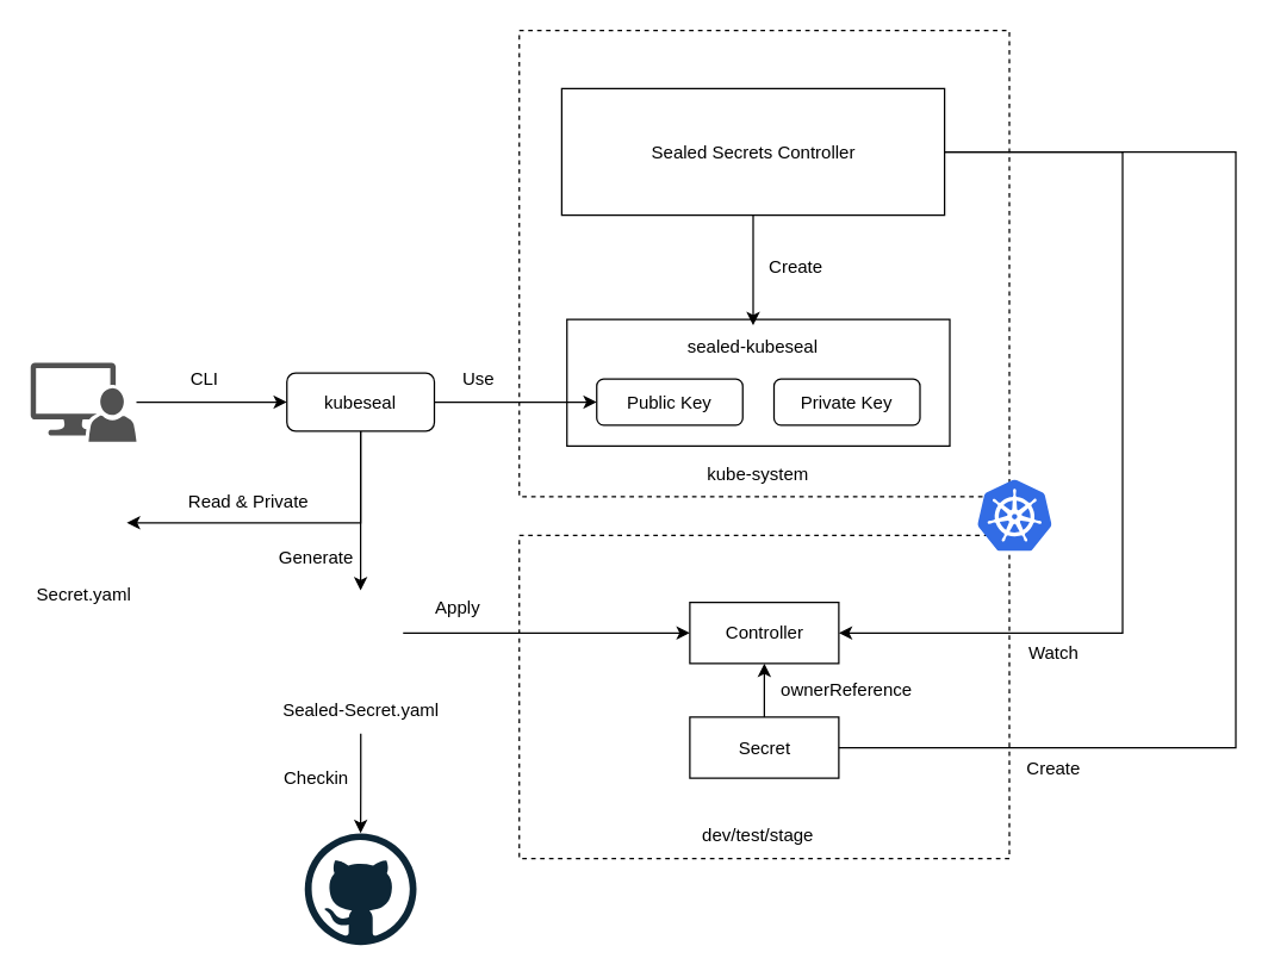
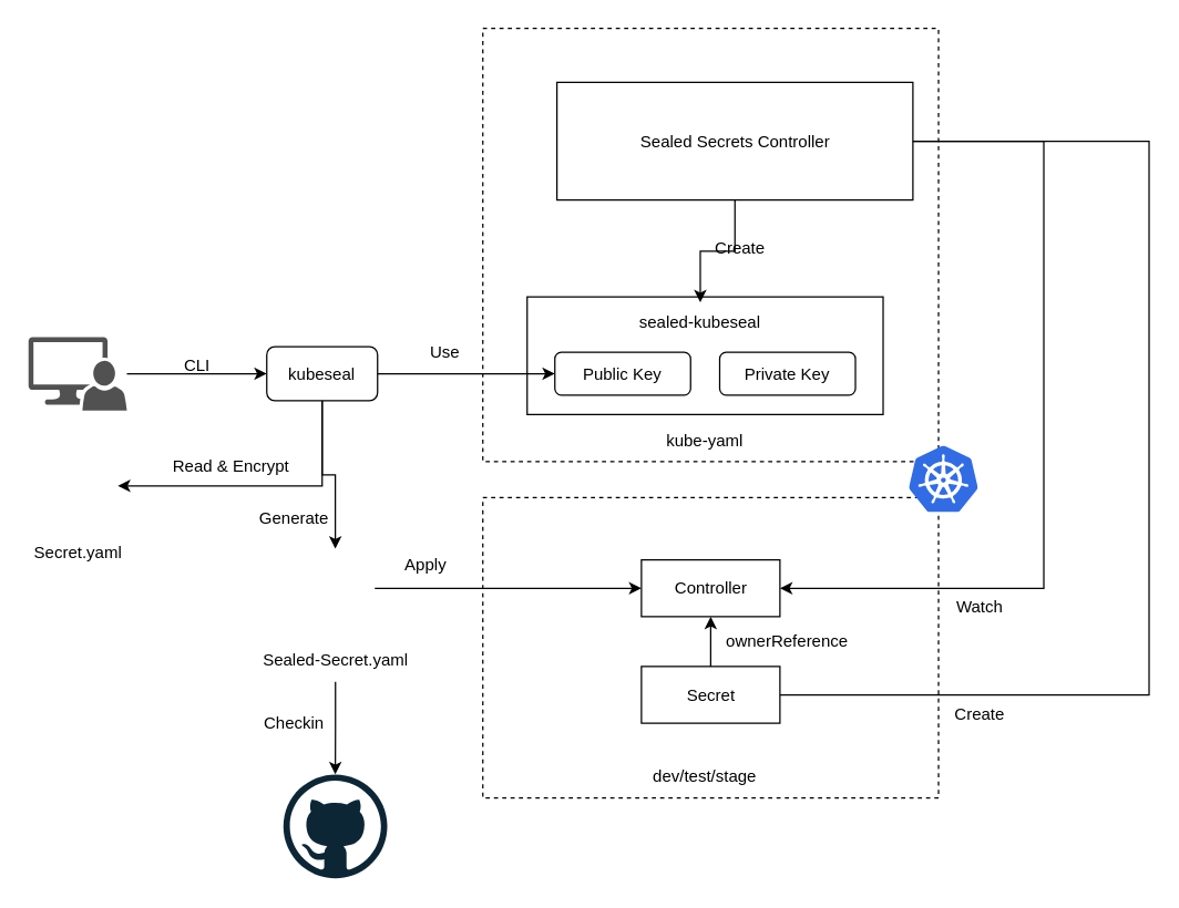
- <mxCell id="13" value="Sealed Secrets Controller" style="rounded=0;whiteSpace=wrap;html=1;fillColor=none;" parent="1" vertex="1"><mxGeometry x="376.5" y="59" width="257" height="85" as="geometry" /></mxCell>
+ <mxCell id="13" value="Sealed Secrets Controller" style="rounded=0;whiteSpace=wrap;html=1;fillColor=none;" parent="1" vertex="1"><mxGeometry x="401.5" y="59" width="257" height="85" as="geometry" /></mxCell>
- <mxCell id="35" value="CLI" style="text;html=1;align=center;verticalAlign=middle;whiteSpace=wrap;rounded=0;" parent="1" vertex="1"><mxGeometry x="107" y="239" width="60" height="30" as="geometry" /></mxCell>
+ <mxCell id="35" value="CLI" style="text;html=1;align=center;verticalAlign=middle;whiteSpace=wrap;rounded=0;" parent="1" vertex="1"><mxGeometry x="112" y="249" width="60" height="30" as="geometry" /></mxCell>
- <mxCell id="18" value="kubeseal" style="rounded=1;whiteSpace=wrap;html=1;fillColor=none;" parent="1" vertex="1"><mxGeometry x="192" y="250" width="99" height="39" as="geometry" /></mxCell>
+ <mxCell id="18" value="kubeseal" style="rounded=1;whiteSpace=wrap;html=1;fillColor=none;" parent="1" vertex="1"><mxGeometry x="192" y="250" width="80" height="39" as="geometry" /></mxCell>
- <mxCell id="23" value="kube-system" style="text;html=1;align=center;verticalAlign=middle;whiteSpace=wrap;rounded=0;" parent="1" vertex="1"><mxGeometry x="453" y="303" width="111" height="30" as="geometry" /></mxCell>
+ <mxCell id="23" value="kube-yaml" style="text;html=1;align=center;verticalAlign=middle;whiteSpace=wrap;rounded=0;" parent="1" vertex="1"><mxGeometry x="453" y="303" width="111" height="30" as="geometry" /></mxCell>
- <mxCell id="34" value="Read &amp;amp; Private" style="text;html=1;align=center;verticalAlign=middle;whiteSpace=wrap;rounded=0;" parent="1" vertex="1"><mxGeometry x="114" y="322" width="105" height="30" as="geometry" /></mxCell>
+ <mxCell id="34" value="Read &amp;amp; Encrypt" style="text;html=1;align=center;verticalAlign=middle;whiteSpace=wrap;rounded=0;" parent="1" vertex="1"><mxGeometry x="114" y="322" width="105" height="30" as="geometry" /></mxCell>
